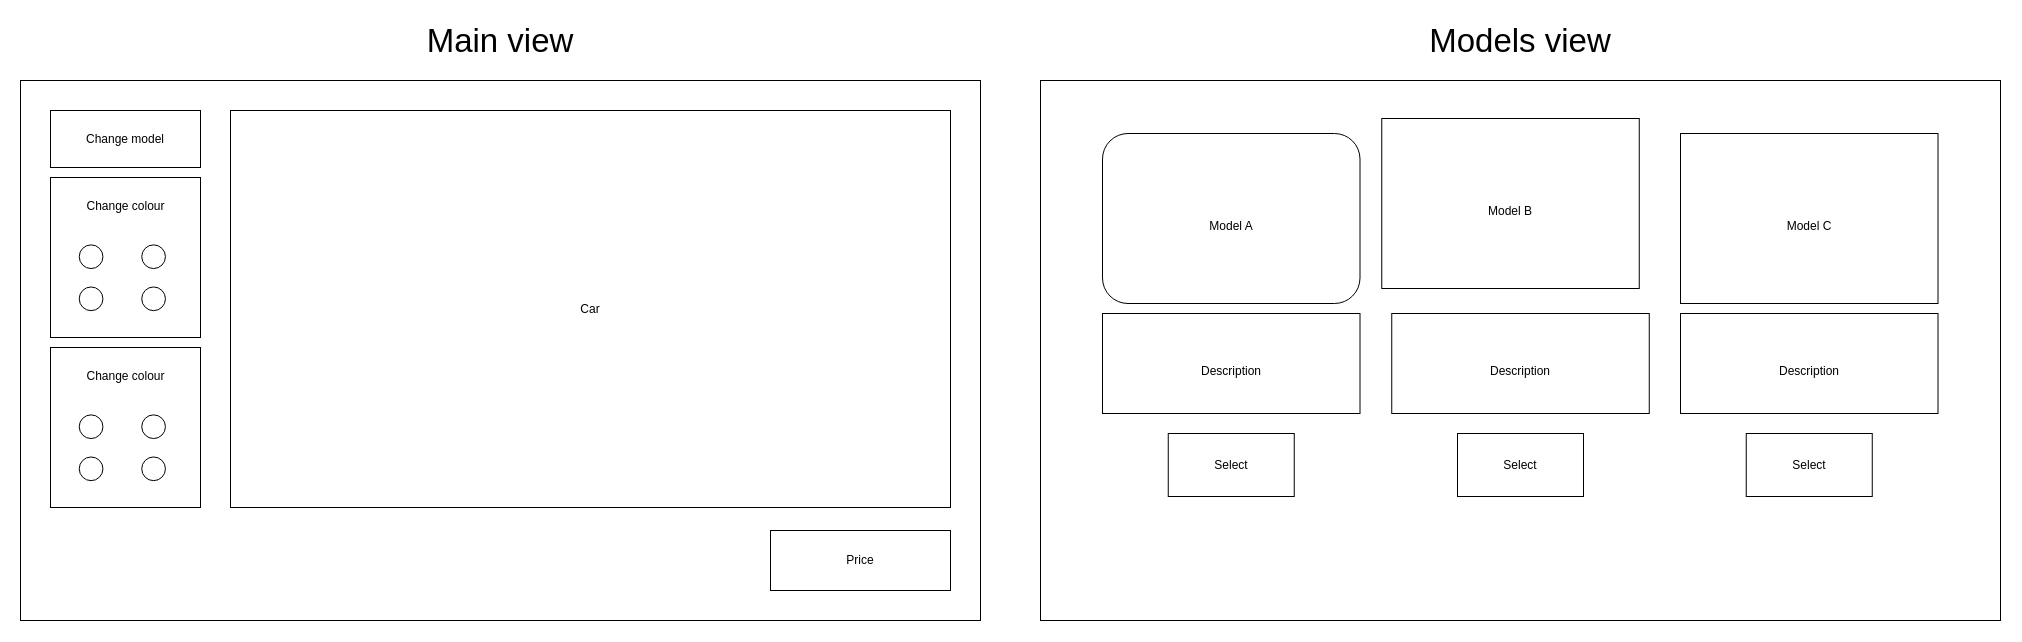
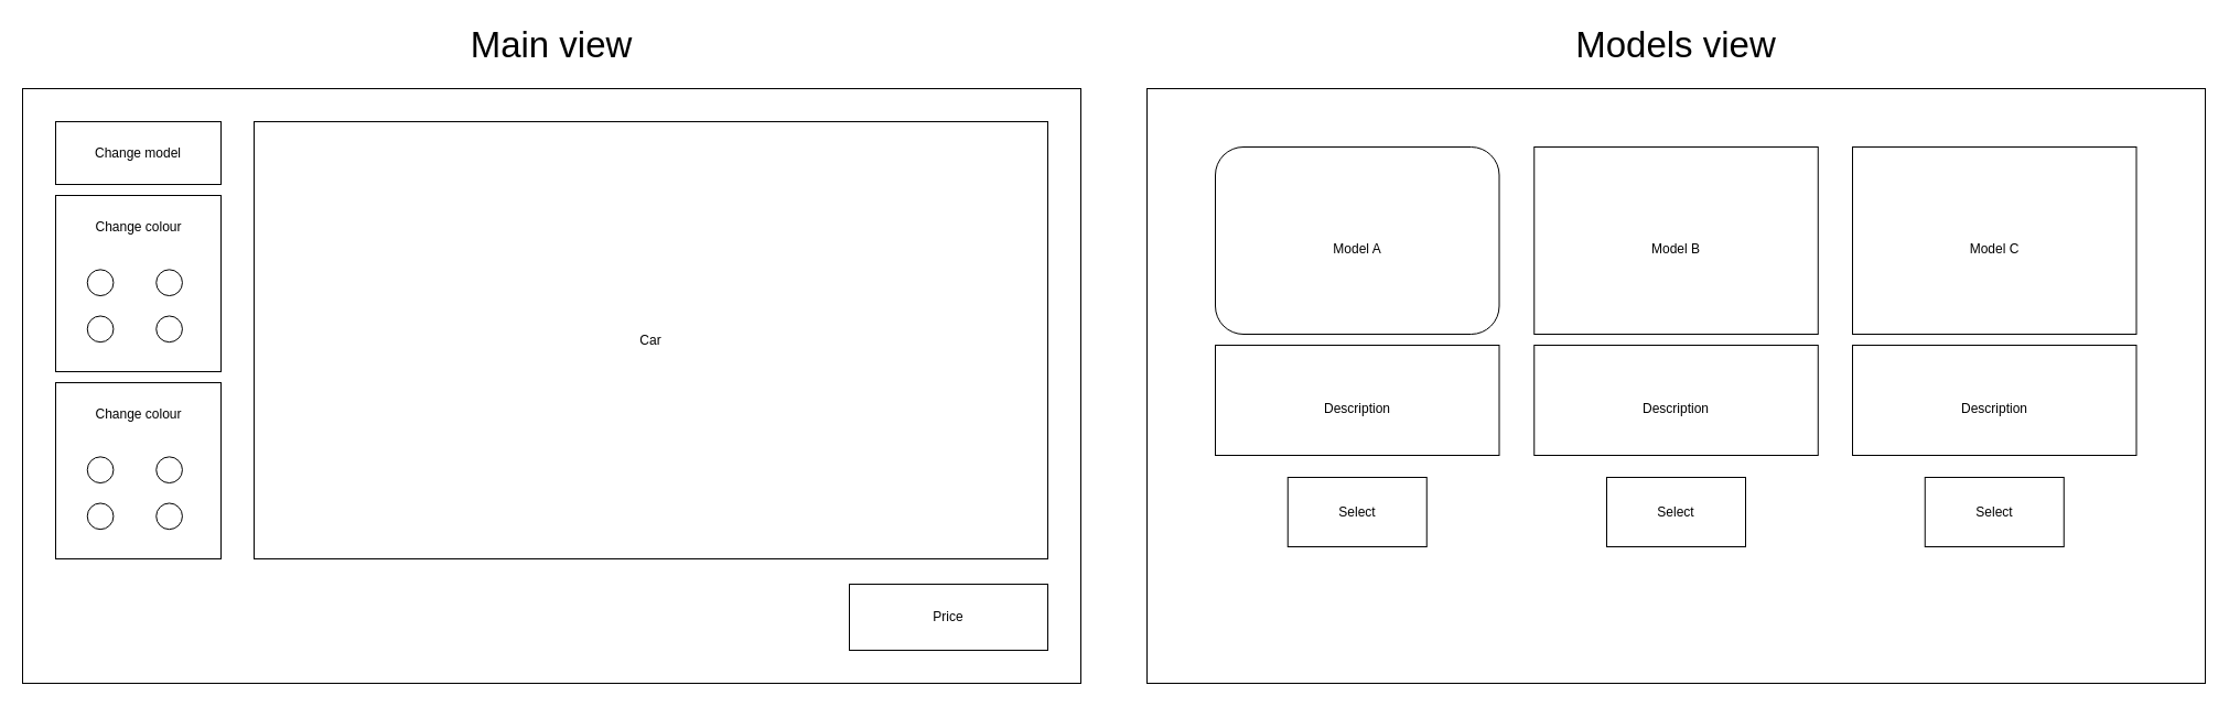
- <mxCell id="9" value="&lt;font style=&quot;font-size: 12px;&quot;&gt;Model B&lt;/font&gt;" style="rounded=0;whiteSpace=wrap;html=1;fontSize=33;" parent="1" vertex="1"><mxGeometry x="1381.25" y="118" width="257.5" height="170" as="geometry" /></mxCell>
+ <mxCell id="9" value="&lt;font style=&quot;font-size: 12px;&quot;&gt;Model B&lt;/font&gt;" style="rounded=0;whiteSpace=wrap;html=1;fontSize=33;" parent="1" vertex="1"><mxGeometry x="1391.25" y="133" width="257.5" height="170" as="geometry" /></mxCell>
